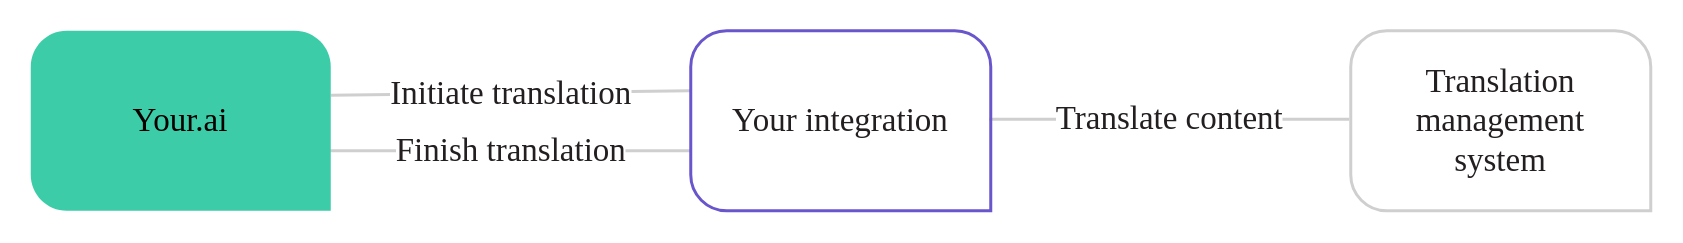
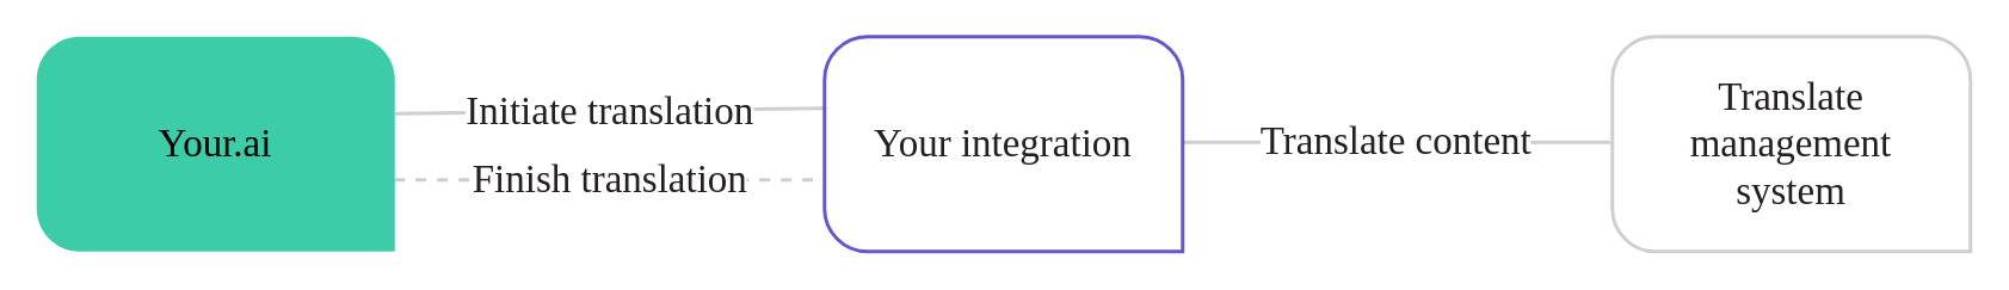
- <mxCell id="2" value="Translation management system" style="verticalLabelPosition=middle;verticalAlign=middle;html=1;shape=mxgraph.basic.three_corner_round_rect;dx=12;whiteSpace=wrap;rounded=1;glass=0;flipV=0;strokeWidth=2;perimeterSpacing=0;strokeColor=#CFCFCF;fillColor=none;flipH=1;labelPosition=center;align=center;fontColor=#231F20;fontSize=22;fontFamily=Work Sans;fontSource=https%3A%2F%2Ffonts.googleapis.com%2Fcss%3Ffamily%3DWork%2BSans;spacing=20;overflow=hidden;" vertex="1" parent="1"><mxGeometry x="900" y="20" width="200" height="120" as="geometry" /></mxCell>
+ <mxCell id="2" value="Translate management system" style="verticalLabelPosition=middle;verticalAlign=middle;html=1;shape=mxgraph.basic.three_corner_round_rect;dx=12;whiteSpace=wrap;rounded=1;glass=0;flipV=0;strokeWidth=2;perimeterSpacing=0;strokeColor=#CFCFCF;fillColor=none;flipH=1;labelPosition=center;align=center;fontColor=#231F20;fontSize=22;fontFamily=Work Sans;fontSource=https%3A%2F%2Ffonts.googleapis.com%2Fcss%3Ffamily%3DWork%2BSans;spacing=20;overflow=hidden;" vertex="1" parent="1"><mxGeometry x="900" y="20" width="200" height="120" as="geometry" /></mxCell>
- <mxCell id="4" value="Finish translation" style="endArrow=none;endFill=0;endSize=12;html=1;rounded=1;fontFamily=Work Sans;fontSource=https%3A%2F%2Ffonts.googleapis.com%2Fcss%3Ffamily%3DWork%2BSans;fontSize=22;fontColor=#231F20;strokeColor=#CFCFCF;strokeWidth=2;orthogonalLoop=0;arcSize=40;startArrow=none;startFill=0;entryX=1;entryY=0.667;entryDx=0;entryDy=0;entryPerimeter=0;exitX=0.002;exitY=0.666;exitDx=0;exitDy=0;exitPerimeter=0;" edge="1" parent="1" source="7" target="6"><mxGeometry width="160" relative="1" as="geometry"><mxPoint x="218" y="100" as="sourcePoint" /><mxPoint x="458" y="100" as="targetPoint" /><mxPoint as="offset" /></mxGeometry></mxCell>
+ <mxCell id="4" value="Finish translation" style="endArrow=none;endFill=0;endSize=12;html=1;rounded=1;fontFamily=Work Sans;fontSource=https%3A%2F%2Ffonts.googleapis.com%2Fcss%3Ffamily%3DWork%2BSans;fontSize=22;fontColor=#231F20;strokeColor=#CFCFCF;strokeWidth=2;orthogonalLoop=0;arcSize=40;startArrow=none;startFill=0;entryX=1;entryY=0.667;entryDx=0;entryDy=0;entryPerimeter=0;exitX=0.002;exitY=0.666;exitDx=0;exitDy=0;exitPerimeter=0;dashed=1;" edge="1" parent="1" source="7" target="6"><mxGeometry width="160" relative="1" as="geometry"><mxPoint x="218" y="100" as="sourcePoint" /><mxPoint x="458" y="100" as="targetPoint" /><mxPoint as="offset" /></mxGeometry></mxCell>
